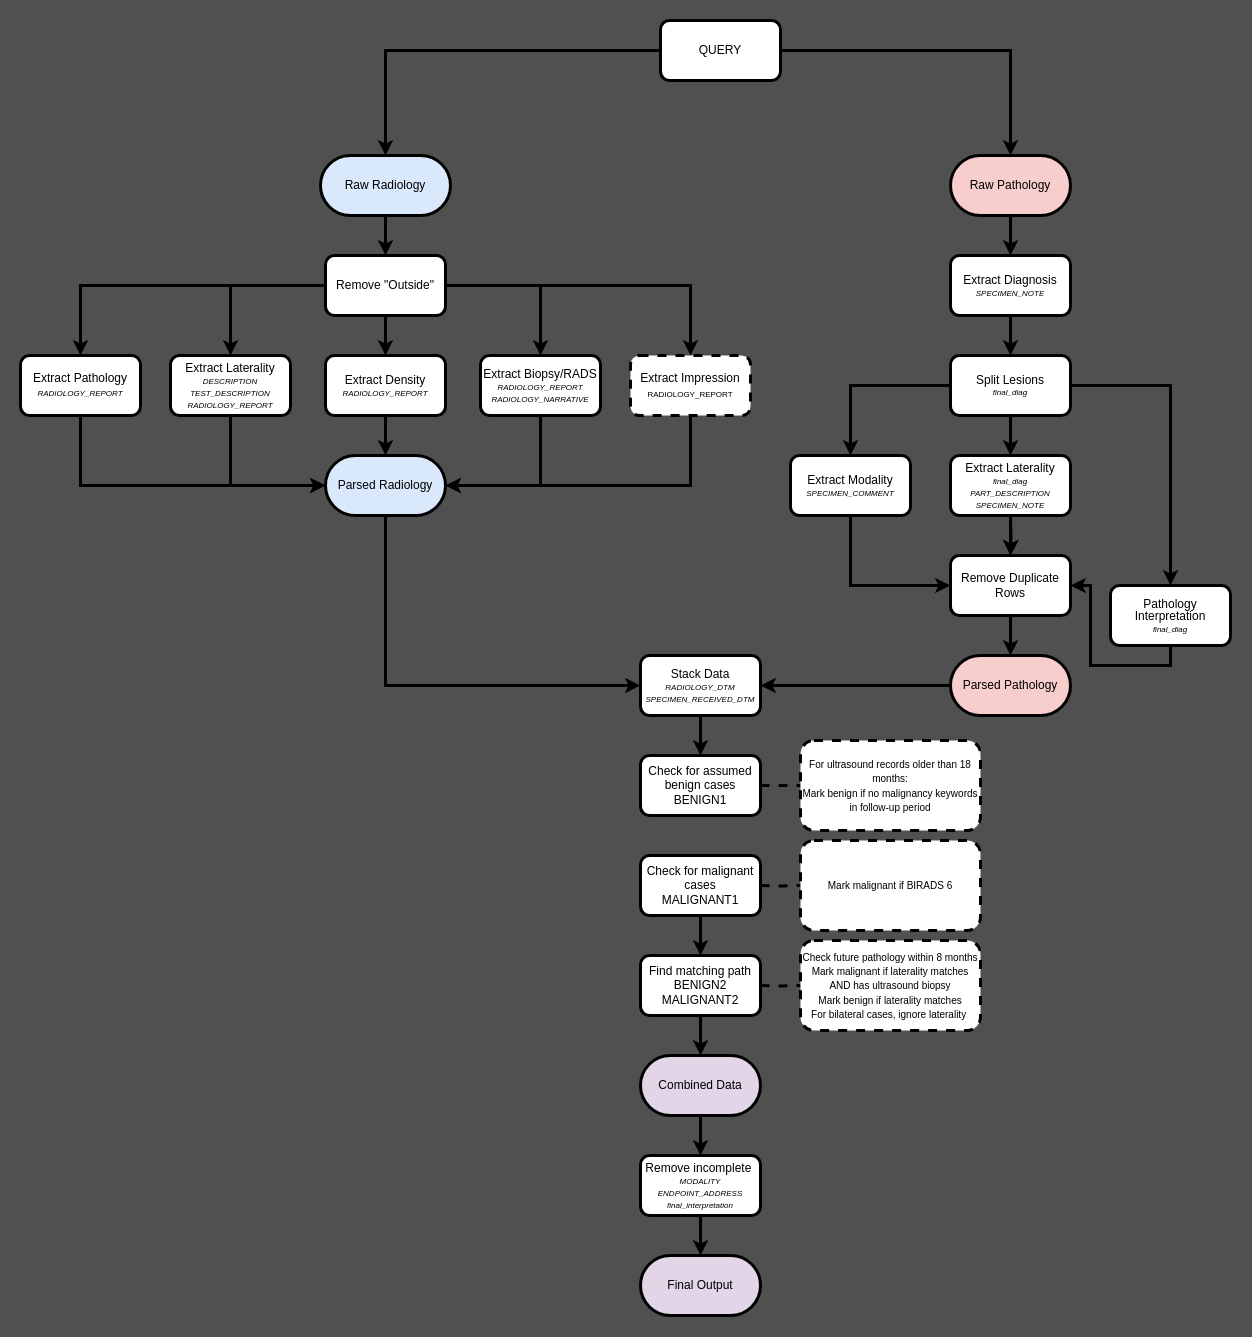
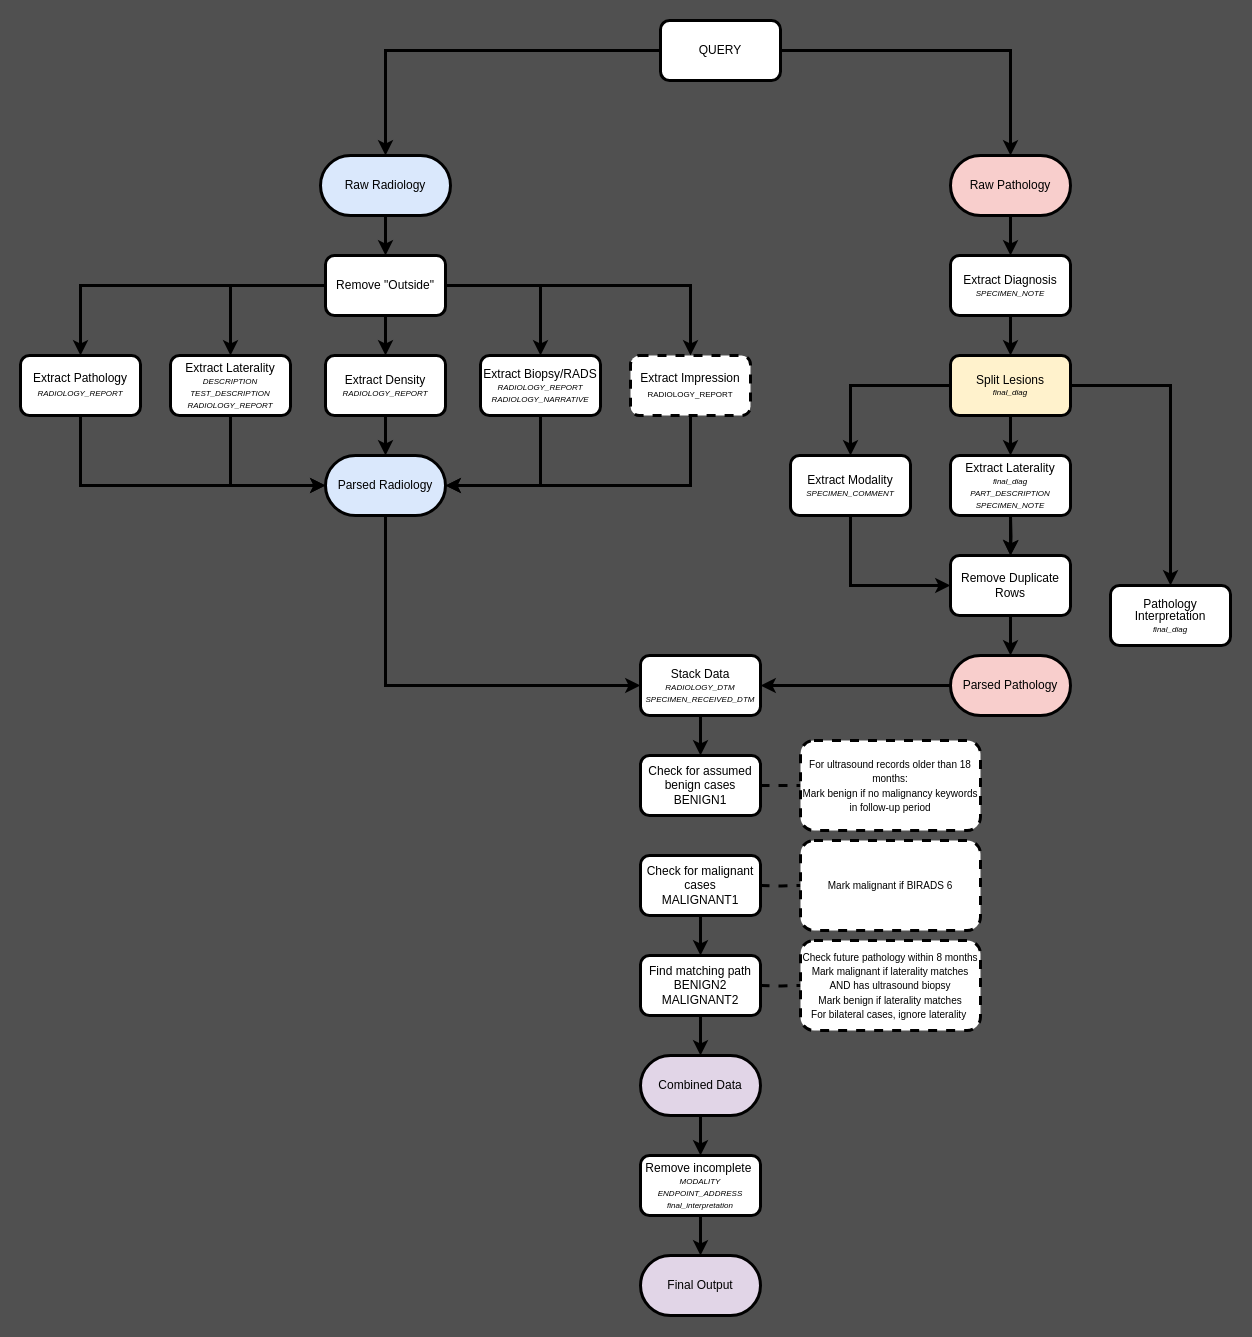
- <mxCell id="17" value="&lt;div style=&quot;line-height: 90%;&quot;&gt;Split Lesions&lt;div&gt;&lt;font style=&quot;font-size: 8px; line-height: 90%;&quot;&gt;&lt;i&gt;final_diag&lt;/i&gt;&lt;/font&gt;&lt;/div&gt;&lt;/div&gt;" style="whiteSpace=wrap;html=1;rounded=1;strokeColor=light-dark(#000000, #171717);strokeWidth=3;" parent="1" vertex="1"><mxGeometry x="950" y="355" width="120" height="60" as="geometry" /></mxCell>
+ <mxCell id="17" value="&lt;div style=&quot;line-height: 90%;&quot;&gt;Split Lesions&lt;div&gt;&lt;font style=&quot;font-size: 8px; line-height: 90%;&quot;&gt;&lt;i&gt;final_diag&lt;/i&gt;&lt;/font&gt;&lt;/div&gt;&lt;/div&gt;" style="whiteSpace=wrap;html=1;rounded=1;strokeColor=light-dark(#000000, #171717);strokeWidth=3;fillColor=#fff2cc;" parent="1" vertex="1"><mxGeometry x="950" y="355" width="120" height="60" as="geometry" /></mxCell>
- <mxCell id="14" style="edgeStyle=orthogonalEdgeStyle;rounded=0;orthogonalLoop=1;jettySize=auto;html=1;entryX=1;entryY=0.5;entryDx=0;entryDy=0;exitX=0.5;exitY=1;exitDx=0;exitDy=0;strokeColor=light-dark(#000000, #171717);strokeWidth=3;" parent="1" source="15" target="23" edge="1"><mxGeometry relative="1" as="geometry" /></mxCell>
